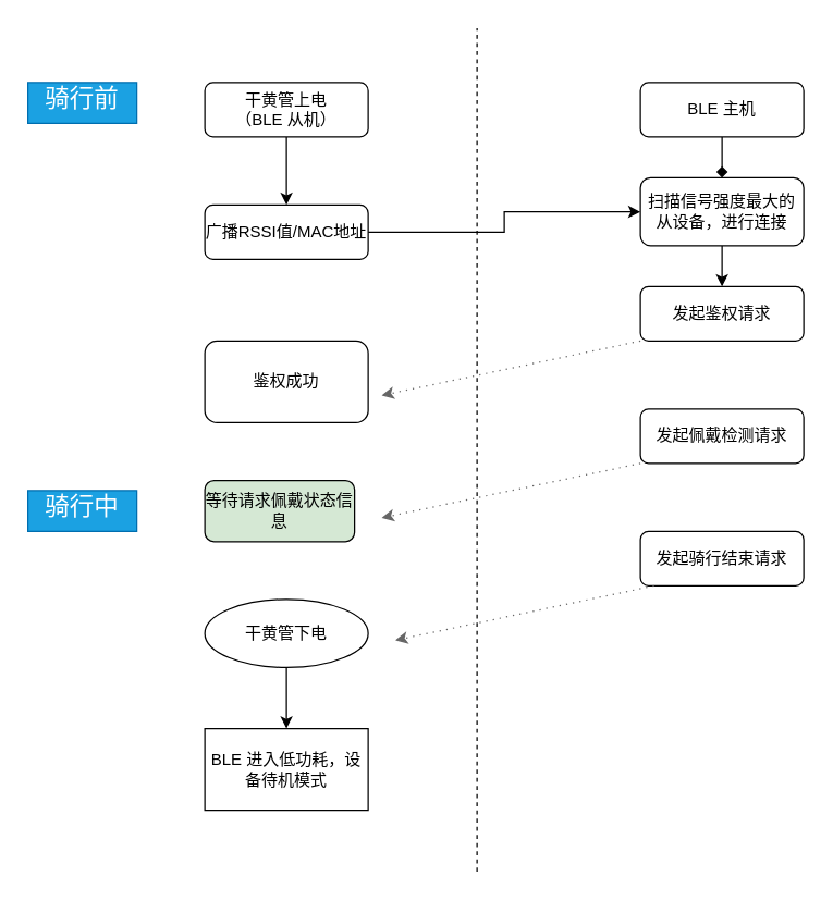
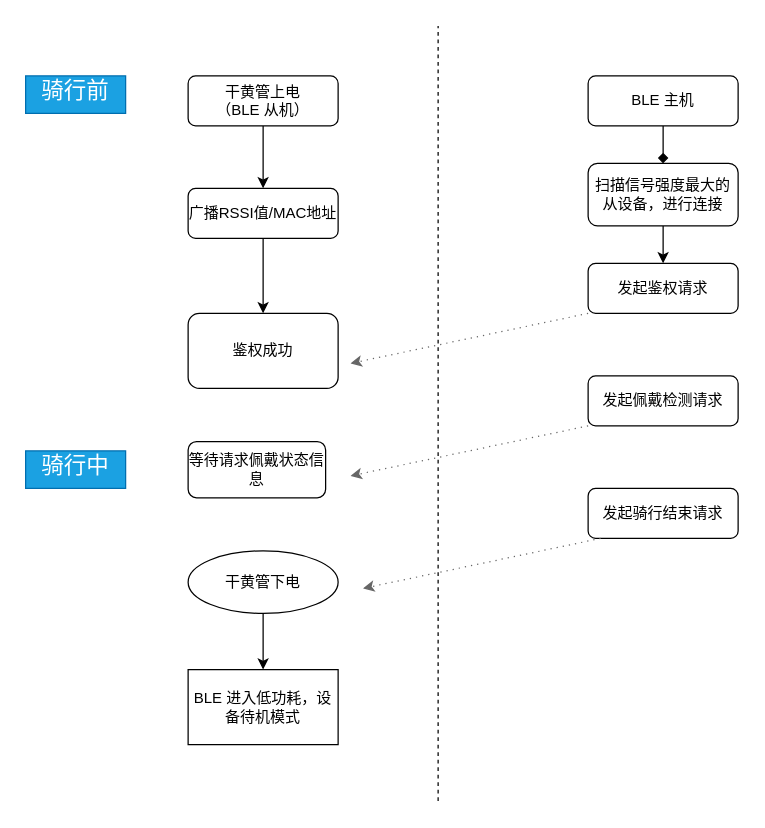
- <mxCell id="4" value="" style="edgeStyle=orthogonalEdgeStyle;rounded=0;orthogonalLoop=1;jettySize=auto;html=1;" edge="1" parent="1" source="5" target="11"><mxGeometry relative="1" as="geometry" /></mxCell>
+ <mxCell id="4" value="" style="edgeStyle=orthogonalEdgeStyle;rounded=0;orthogonalLoop=1;jettySize=auto;html=1;" edge="1" parent="1" source="5" target="13"><mxGeometry relative="1" as="geometry" /></mxCell>
- <mxCell id="16" value="等待请求佩戴状态信息" style="rounded=1;whiteSpace=wrap;html=1;fontSize=12;glass=0;strokeWidth=1;shadow=0;fillColor=#d5e8d4;" vertex="1" parent="1"><mxGeometry x="150" y="352.5" width="110" height="45" as="geometry" /></mxCell>
+ <mxCell id="16" value="等待请求佩戴状态信息" style="rounded=1;whiteSpace=wrap;html=1;fontSize=12;glass=0;strokeWidth=1;shadow=0;" vertex="1" parent="1"><mxGeometry x="150" y="352.5" width="110" height="45" as="geometry" /></mxCell>
